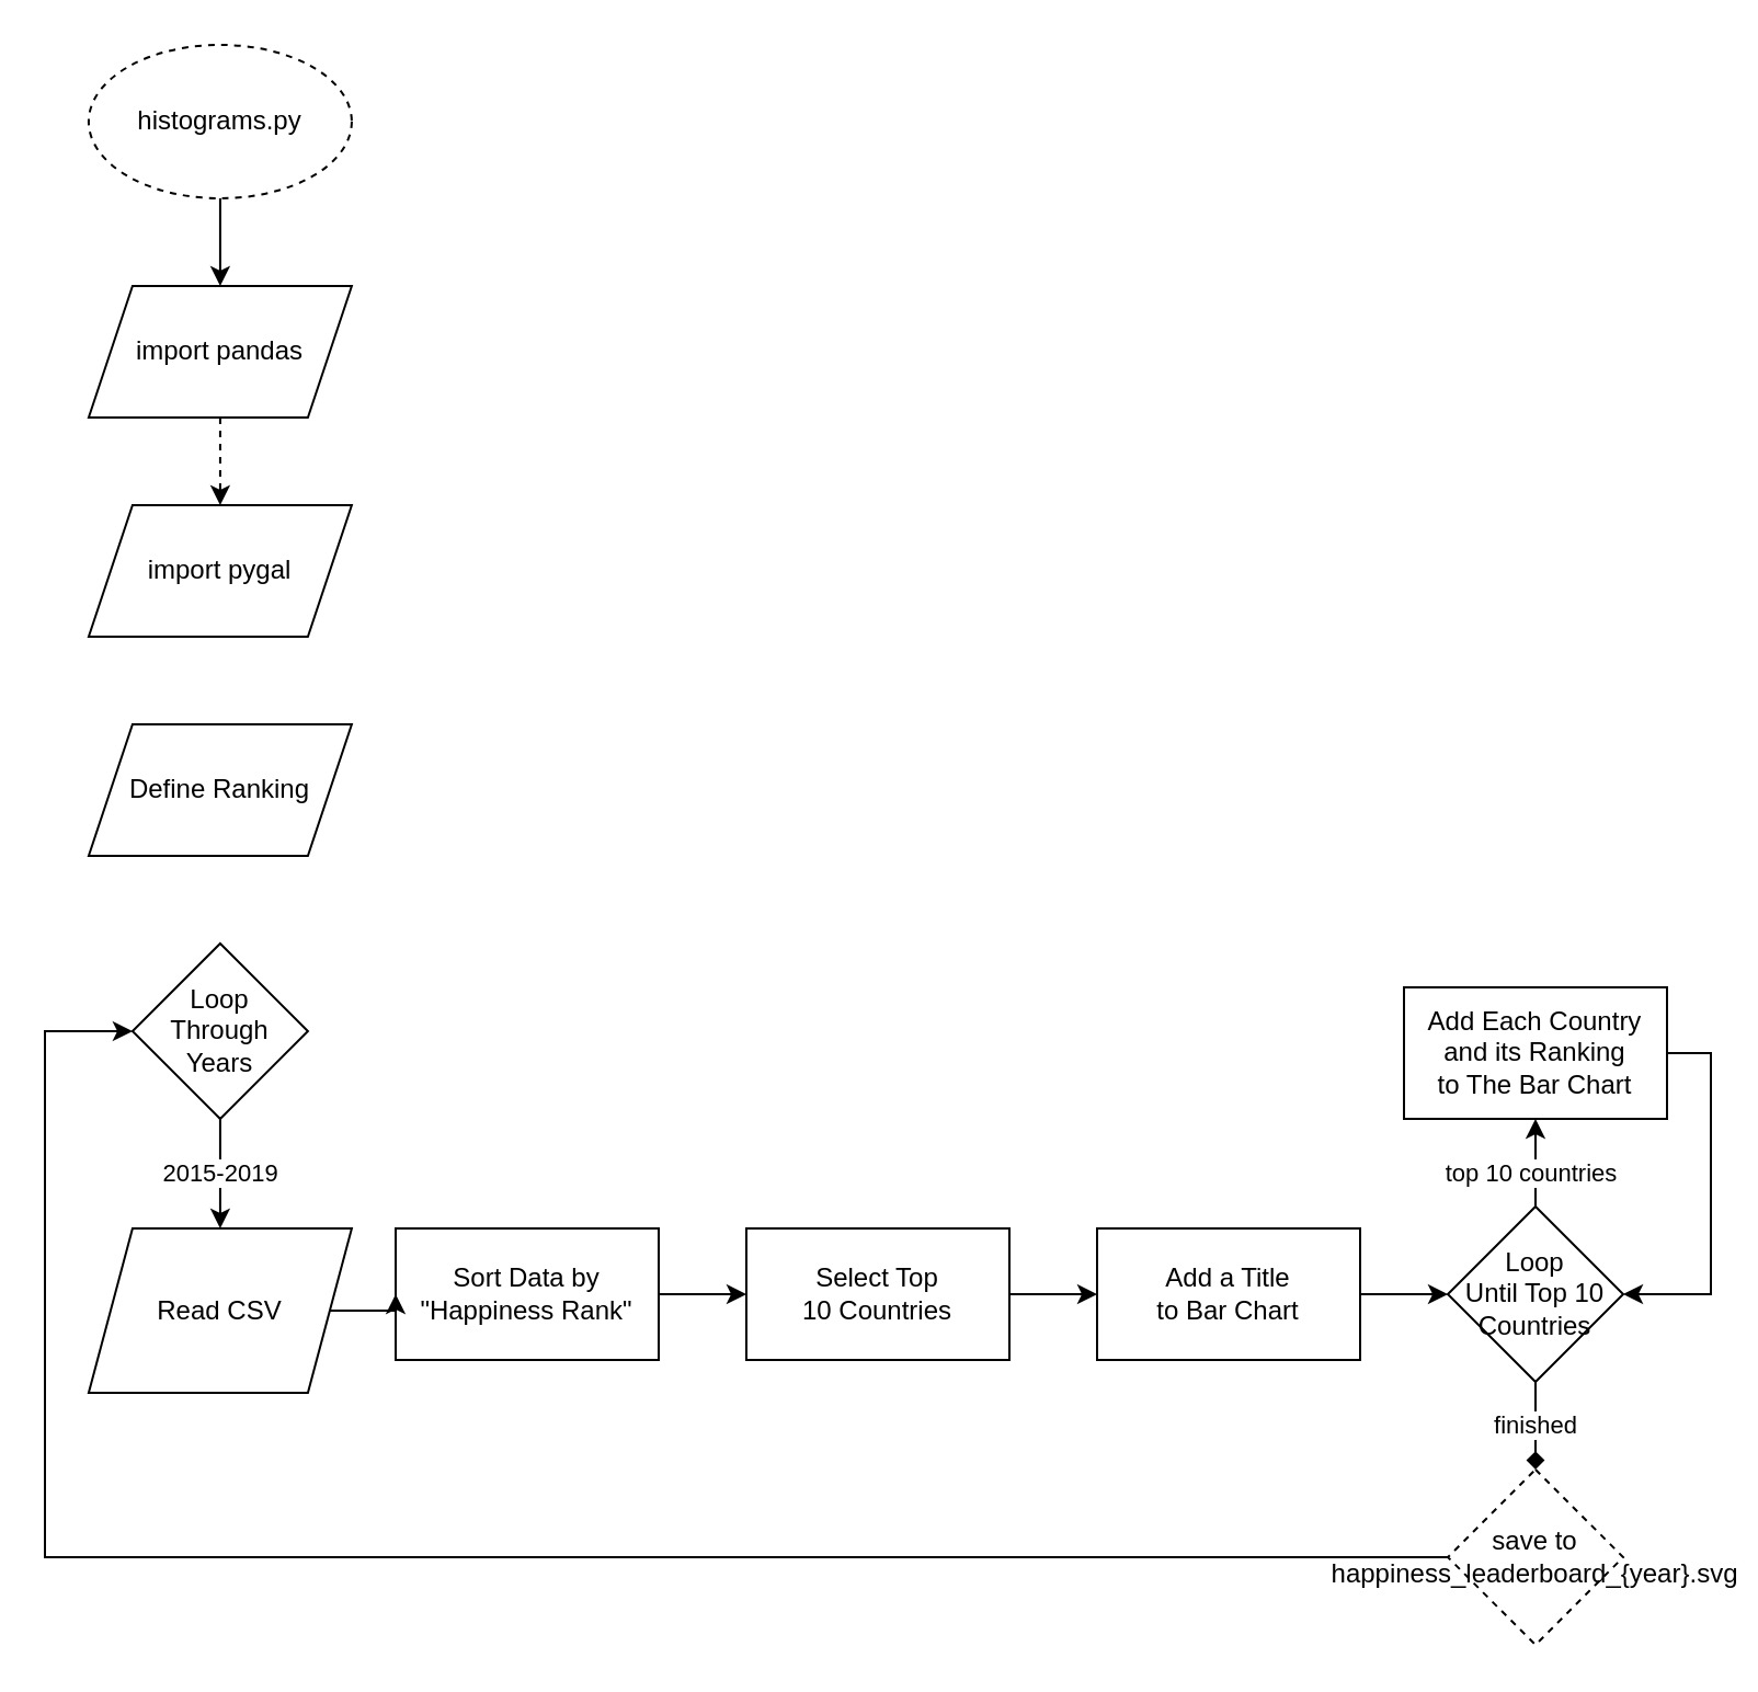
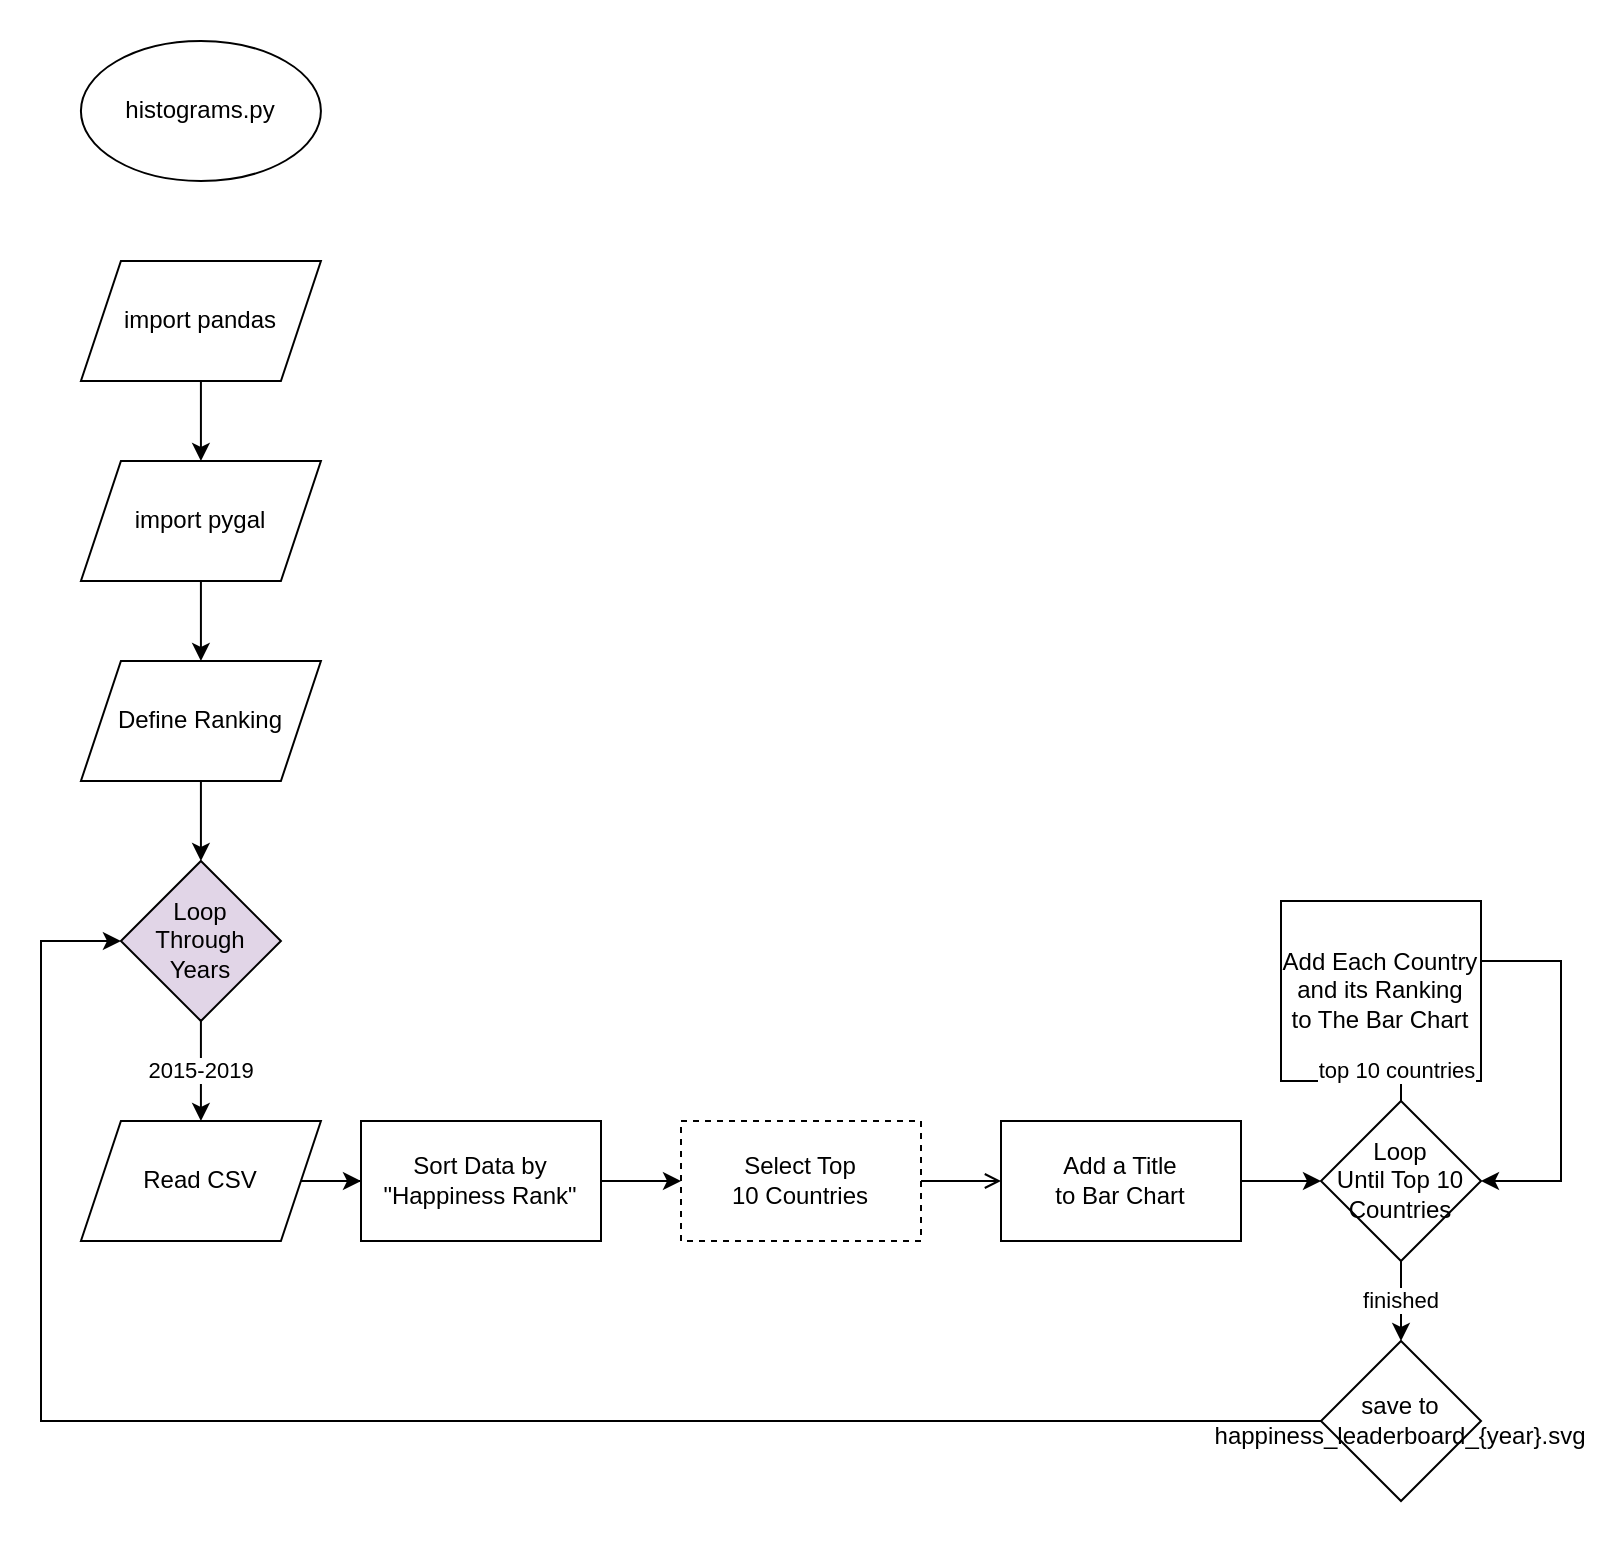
- <mxCell id="3" value="&lt;p&gt;histograms.py&lt;/p&gt;" style="ellipse;whiteSpace=wrap;html=1;dashed=1;" vertex="1" parent="1"><mxGeometry x="39.96" y="20" width="120" height="70" as="geometry" /></mxCell>
+ <mxCell id="3" value="&lt;p&gt;histograms.py&lt;/p&gt;" style="ellipse;whiteSpace=wrap;html=1;" vertex="1" parent="1"><mxGeometry x="39.96" y="20" width="120" height="70" as="geometry" /></mxCell>
- <mxCell id="2" style="edgeStyle=orthogonalEdgeStyle;rounded=0;orthogonalLoop=1;jettySize=auto;html=1;" edge="1" parent="1" source="3" target="11"><mxGeometry relative="1" as="geometry" /></mxCell>
- <mxCell id="10" style="edgeStyle=orthogonalEdgeStyle;rounded=0;orthogonalLoop=1;jettySize=auto;html=1;entryX=0.5;entryY=0;entryDx=0;entryDy=0;dashed=1;" edge="1" parent="1" source="11" target="5"><mxGeometry relative="1" as="geometry" /></mxCell>
+ <mxCell id="10" style="edgeStyle=orthogonalEdgeStyle;rounded=0;orthogonalLoop=1;jettySize=auto;html=1;entryX=0.5;entryY=0;entryDx=0;entryDy=0;" edge="1" parent="1" source="11" target="5"><mxGeometry relative="1" as="geometry" /></mxCell>
+ <mxCell id="4" style="edgeStyle=orthogonalEdgeStyle;rounded=0;orthogonalLoop=1;jettySize=auto;html=1;entryX=0.5;entryY=0;entryDx=0;entryDy=0;" edge="1" parent="1" source="5" target="9"><mxGeometry relative="1" as="geometry" /></mxCell>
+ <mxCell id="8" style="edgeStyle=orthogonalEdgeStyle;rounded=0;orthogonalLoop=1;jettySize=auto;html=1;entryX=0.5;entryY=0;entryDx=0;entryDy=0;" edge="1" parent="1" source="9" target="7"><mxGeometry relative="1" as="geometry" /></mxCell>
- <mxCell id="7" value="Loop&lt;div&gt;Through&lt;br&gt;Years&lt;/div&gt;" style="rhombus;whiteSpace=wrap;html=1;" vertex="1" parent="1"><mxGeometry x="59.96" y="430" width="80" height="80" as="geometry" /></mxCell>
+ <mxCell id="7" value="Loop&lt;div&gt;Through&lt;br&gt;Years&lt;/div&gt;" style="rhombus;whiteSpace=wrap;html=1;fillColor=#e1d5e7;" vertex="1" parent="1"><mxGeometry x="59.96" y="430" width="80" height="80" as="geometry" /></mxCell>
- <mxCell id="19" value="Add Each Country&lt;div&gt;and its Ranking&lt;/div&gt;&lt;div&gt;to The Bar Chart&lt;/div&gt;" style="rounded=0;whiteSpace=wrap;html=1;" vertex="1" parent="1"><mxGeometry x="640" y="450" width="120" height="60" as="geometry" /></mxCell>
+ <mxCell id="19" value="Add Each Country&lt;div&gt;and its Ranking&lt;/div&gt;&lt;div&gt;to The Bar Chart&lt;/div&gt;" style="rounded=0;whiteSpace=wrap;html=1;" vertex="1" parent="1"><mxGeometry x="640" y="450" width="100" height="90" as="geometry" /></mxCell>
- <mxCell id="15" value="Select Top&lt;div&gt;10 Countries&lt;/div&gt;" style="rounded=0;whiteSpace=wrap;html=1;" vertex="1" parent="1"><mxGeometry x="340" y="560" width="120" height="60" as="geometry" /></mxCell>
+ <mxCell id="15" value="Select Top&lt;div&gt;10 Countries&lt;/div&gt;" style="rounded=0;whiteSpace=wrap;html=1;dashed=1;" vertex="1" parent="1"><mxGeometry x="340" y="560" width="120" height="60" as="geometry" /></mxCell>
- <mxCell id="14" style="edgeStyle=orthogonalEdgeStyle;rounded=0;orthogonalLoop=1;jettySize=auto;html=1;" edge="1" parent="1" source="15" target="17"><mxGeometry relative="1" as="geometry" /></mxCell>
+ <mxCell id="14" style="edgeStyle=orthogonalEdgeStyle;rounded=0;orthogonalLoop=1;jettySize=auto;html=1;endArrow=open;" edge="1" parent="1" source="15" target="17"><mxGeometry relative="1" as="geometry" /></mxCell>
- <mxCell id="23" value="Read CSV" style="shape=parallelogram;perimeter=parallelogramPerimeter;whiteSpace=wrap;html=1;fixedSize=1;" vertex="1" parent="1"><mxGeometry x="39.96" y="560" width="120" height="75" as="geometry" /></mxCell>
+ <mxCell id="23" value="Read CSV" style="shape=parallelogram;perimeter=parallelogramPerimeter;whiteSpace=wrap;html=1;fixedSize=1;" vertex="1" parent="1"><mxGeometry x="39.96" y="560" width="120" height="60" as="geometry" /></mxCell>
- <mxCell id="26" value="finished" style="edgeStyle=orthogonalEdgeStyle;rounded=0;orthogonalLoop=1;jettySize=auto;html=1;endArrow=diamond;" edge="1" parent="1" source="27" target="21"><mxGeometry relative="1" as="geometry" /></mxCell>
+ <mxCell id="26" value="finished" style="edgeStyle=orthogonalEdgeStyle;rounded=0;orthogonalLoop=1;jettySize=auto;html=1;" edge="1" parent="1" source="27" target="21"><mxGeometry relative="1" as="geometry" /></mxCell>
- <mxCell id="21" value="save to&lt;div&gt;happiness_leaderboard_{year}.svg&lt;/div&gt;" style="rhombus;whiteSpace=wrap;html=1;dashed=1;" vertex="1" parent="1"><mxGeometry x="660" y="670" width="80" height="80" as="geometry" /></mxCell>
+ <mxCell id="21" value="save to&lt;div&gt;happiness_leaderboard_{year}.svg&lt;/div&gt;" style="rhombus;whiteSpace=wrap;html=1;" vertex="1" parent="1"><mxGeometry x="660" y="670" width="80" height="80" as="geometry" /></mxCell>
